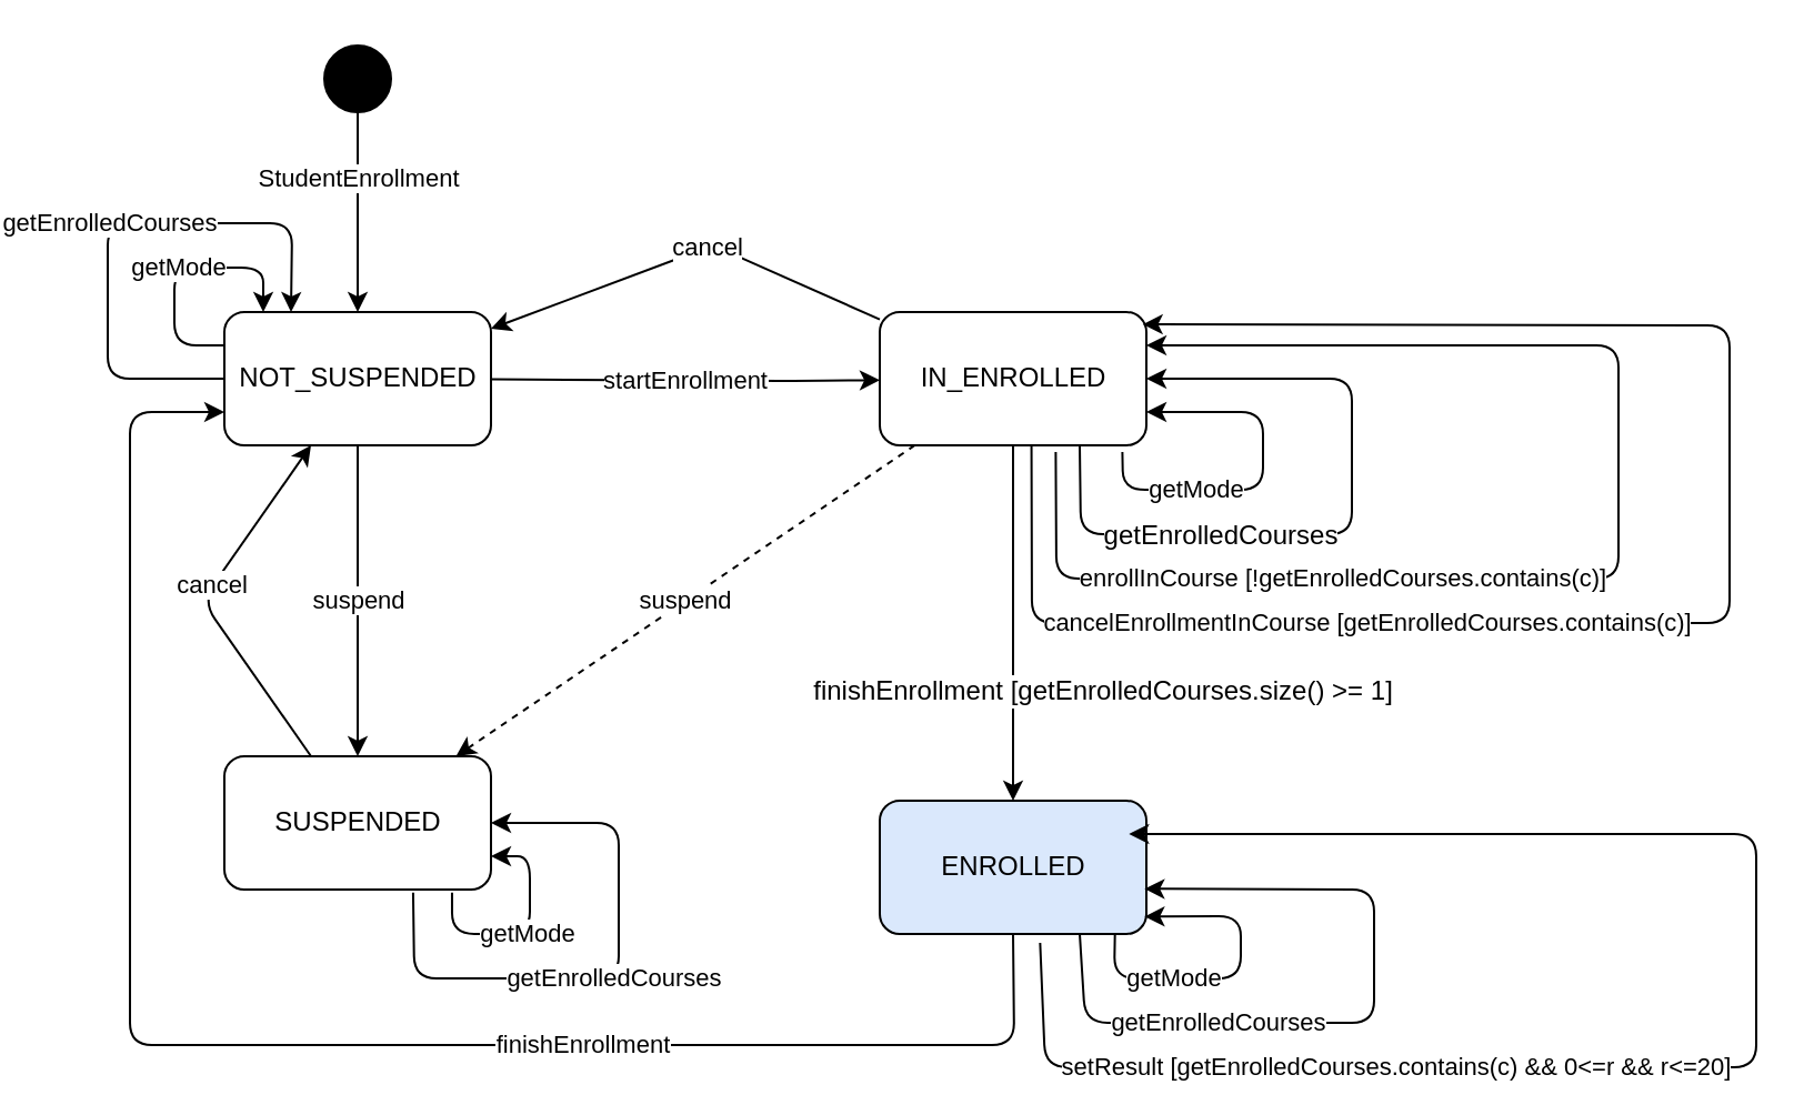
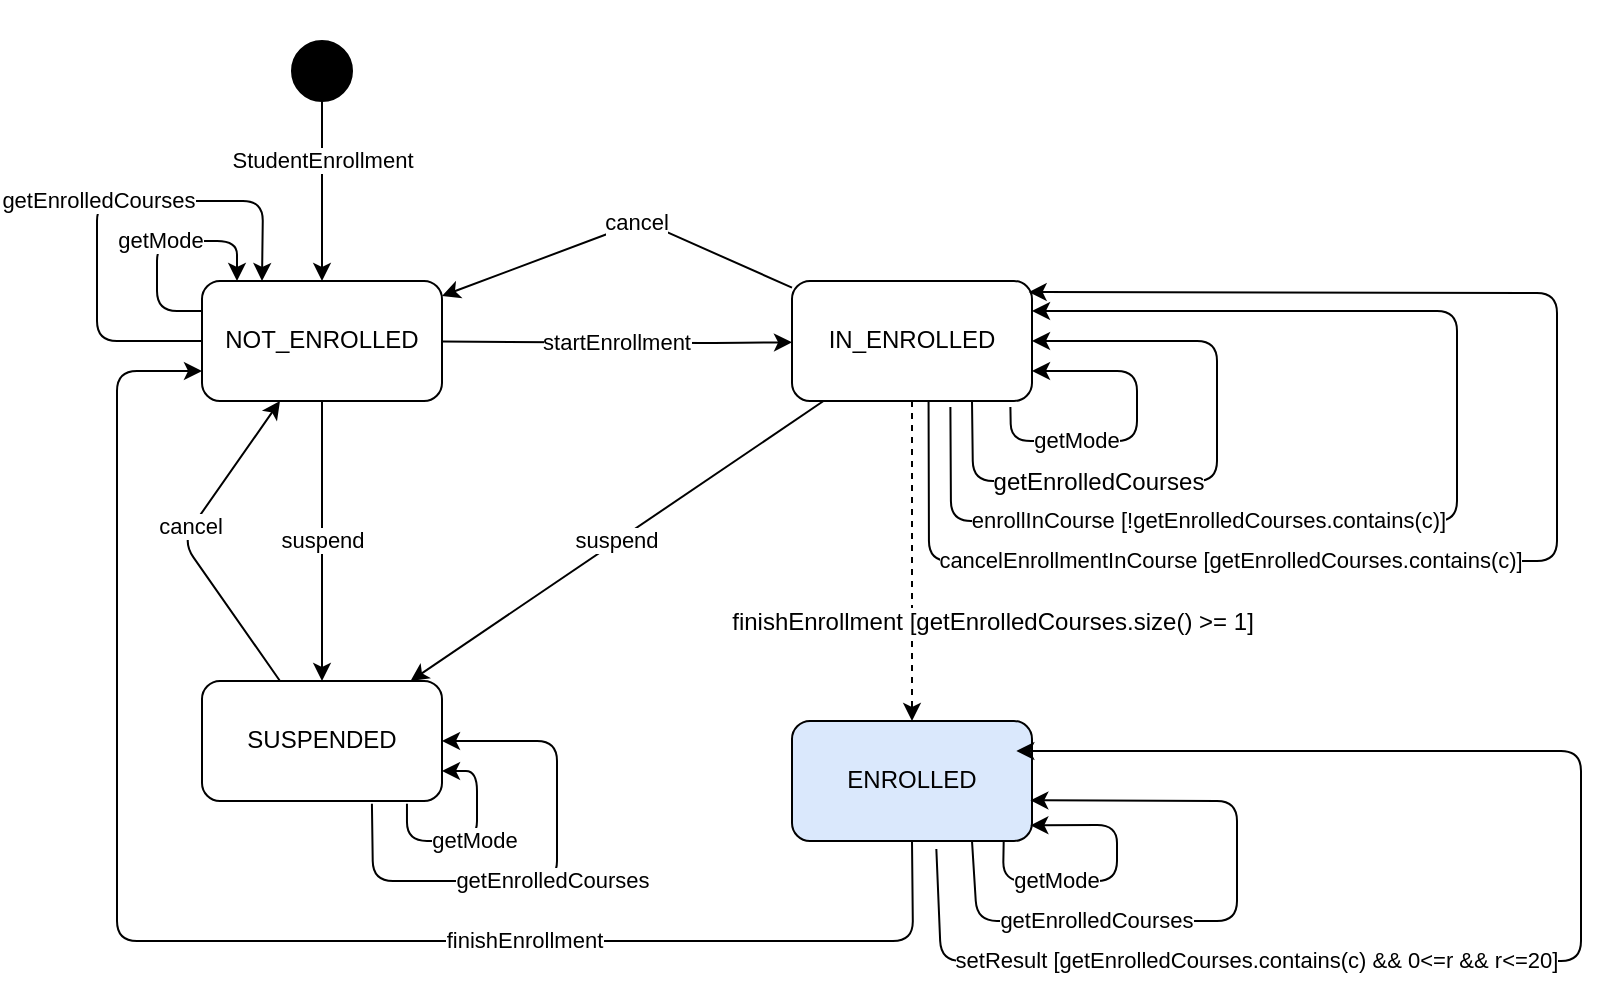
- <mxCell id="2" value="NOT_SUSPENDED" style="rounded=1;whiteSpace=wrap;html=1;" parent="1" vertex="1"><mxGeometry x="72.5" y="140" width="120" height="60" as="geometry" /></mxCell>
+ <mxCell id="2" value="NOT_ENROLLED" style="rounded=1;whiteSpace=wrap;html=1;" parent="1" vertex="1"><mxGeometry x="72.5" y="140" width="120" height="60" as="geometry" /></mxCell>
- <mxCell id="12" value="suspend&lt;br&gt;" style="endArrow=classic;html=1;dashed=1;" parent="1" source="3" target="5" edge="1"><mxGeometry width="50" height="50" relative="1" as="geometry"><mxPoint x="-97.5" y="710" as="sourcePoint" /><mxPoint x="-47.5" y="660" as="targetPoint" /></mxGeometry></mxCell>
+ <mxCell id="12" value="suspend&lt;br&gt;" style="endArrow=classic;html=1;" parent="1" source="3" target="5" edge="1"><mxGeometry width="50" height="50" relative="1" as="geometry"><mxPoint x="-97.5" y="710" as="sourcePoint" /><mxPoint x="-47.5" y="660" as="targetPoint" /></mxGeometry></mxCell>
- <mxCell id="13" value="" style="endArrow=classic;html=1;" parent="1" source="3" target="4" edge="1"><mxGeometry width="50" height="50" relative="1" as="geometry"><mxPoint x="-202.5" y="790" as="sourcePoint" /><mxPoint x="-152.5" y="740" as="targetPoint" /></mxGeometry></mxCell>
+ <mxCell id="13" value="" style="endArrow=classic;html=1;dashed=1;" parent="1" source="3" target="4" edge="1"><mxGeometry width="50" height="50" relative="1" as="geometry"><mxPoint x="-202.5" y="790" as="sourcePoint" /><mxPoint x="-152.5" y="740" as="targetPoint" /></mxGeometry></mxCell>
